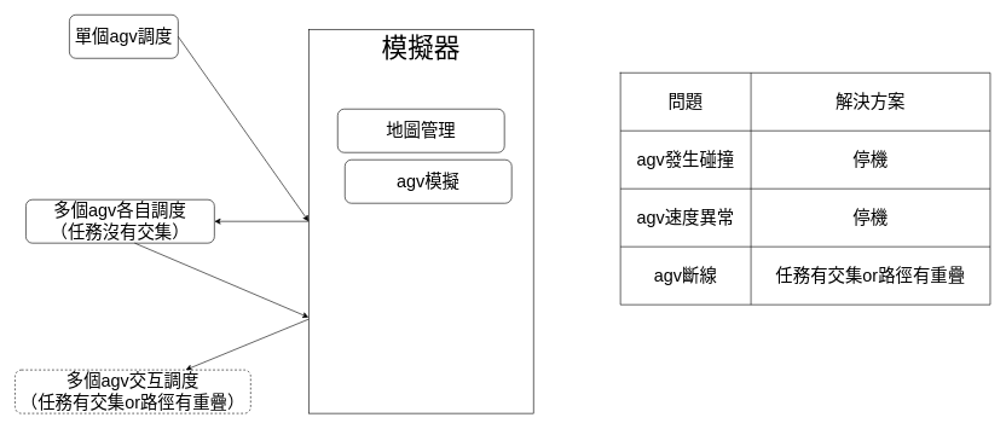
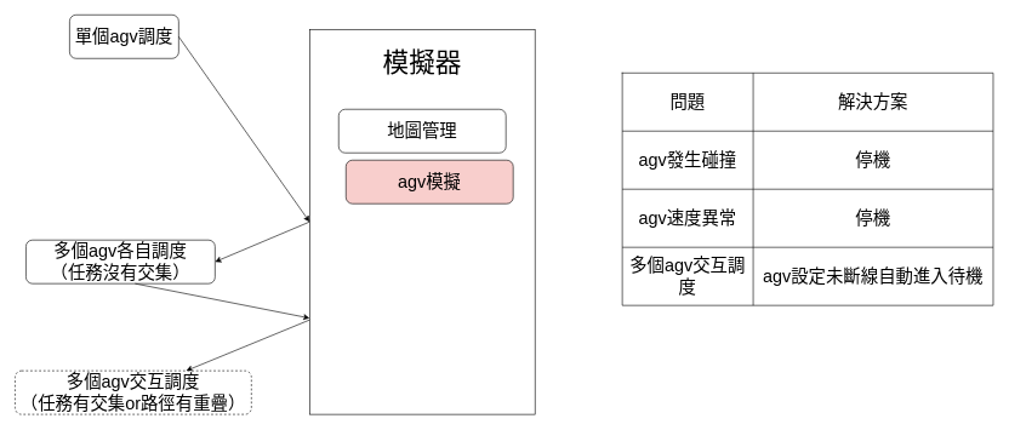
- <mxCell id="4" value="&lt;font style=&quot;font-size: 36px;&quot;&gt;模擬器&lt;/font&gt;" style="text;html=1;strokeColor=none;fillColor=none;align=center;verticalAlign=middle;whiteSpace=wrap;rounded=0;" vertex="1" parent="1"><mxGeometry x="520" y="50" width="120" height="30" as="geometry" /></mxCell>
+ <mxCell id="4" value="&lt;font style=&quot;font-size: 36px;&quot;&gt;模擬器&lt;/font&gt;" style="text;html=1;strokeColor=none;fillColor=none;align=center;verticalAlign=middle;whiteSpace=wrap;rounded=0;" vertex="1" parent="1"><mxGeometry x="520" y="70" width="120" height="30" as="geometry" /></mxCell>
- <mxCell id="6" value="agv模擬" style="rounded=1;whiteSpace=wrap;html=1;fontSize=24;" vertex="1" parent="1"><mxGeometry x="475" y="220" width="230" height="60" as="geometry" /></mxCell>
+ <mxCell id="6" value="agv模擬" style="rounded=1;whiteSpace=wrap;html=1;fontSize=24;fillColor=#f8cecc;" vertex="1" parent="1"><mxGeometry x="475" y="220" width="230" height="60" as="geometry" /></mxCell>
- <mxCell id="8" value="多個agv各自調度&lt;br&gt;（任務沒有交集）" style="rounded=1;whiteSpace=wrap;html=1;fontSize=24;" vertex="1" parent="1"><mxGeometry x="35" y="275" width="260" height="60" as="geometry" /></mxCell>
+ <mxCell id="8" value="多個agv各自調度&lt;br&gt;（任務沒有交集）" style="rounded=1;whiteSpace=wrap;html=1;fontSize=24;" vertex="1" parent="1"><mxGeometry x="35" y="330" width="260" height="60" as="geometry" /></mxCell>
- <mxCell id="24" value="agv斷線" style="shape=partialRectangle;html=1;whiteSpace=wrap;connectable=0;strokeColor=inherit;overflow=hidden;fillColor=none;top=0;left=0;bottom=0;right=0;pointerEvents=1;fontSize=24;" vertex="1" parent="23"><mxGeometry width="180" height="80" as="geometry"><mxRectangle width="180" height="80" as="alternateBounds" /></mxGeometry></mxCell>
+ <mxCell id="24" value="多個agv交互調度" style="shape=partialRectangle;html=1;whiteSpace=wrap;connectable=0;strokeColor=inherit;overflow=hidden;fillColor=none;top=0;left=0;bottom=0;right=0;pointerEvents=1;fontSize=24;" vertex="1" parent="23"><mxGeometry width="180" height="80" as="geometry"><mxRectangle width="180" height="80" as="alternateBounds" /></mxGeometry></mxCell>
- <mxCell id="25" value="任務有交集or路徑有重疊" style="shape=partialRectangle;html=1;whiteSpace=wrap;connectable=0;strokeColor=inherit;overflow=hidden;fillColor=none;top=0;left=0;bottom=0;right=0;pointerEvents=1;fontSize=24;" vertex="1" parent="23"><mxGeometry x="180" width="330" height="80" as="geometry"><mxRectangle width="330" height="80" as="alternateBounds" /></mxGeometry></mxCell>
+ <mxCell id="25" value="agv設定未斷線自動進入待機" style="shape=partialRectangle;html=1;whiteSpace=wrap;connectable=0;strokeColor=inherit;overflow=hidden;fillColor=none;top=0;left=0;bottom=0;right=0;pointerEvents=1;fontSize=24;" vertex="1" parent="23"><mxGeometry x="180" width="330" height="80" as="geometry"><mxRectangle width="330" height="80" as="alternateBounds" /></mxGeometry></mxCell>
